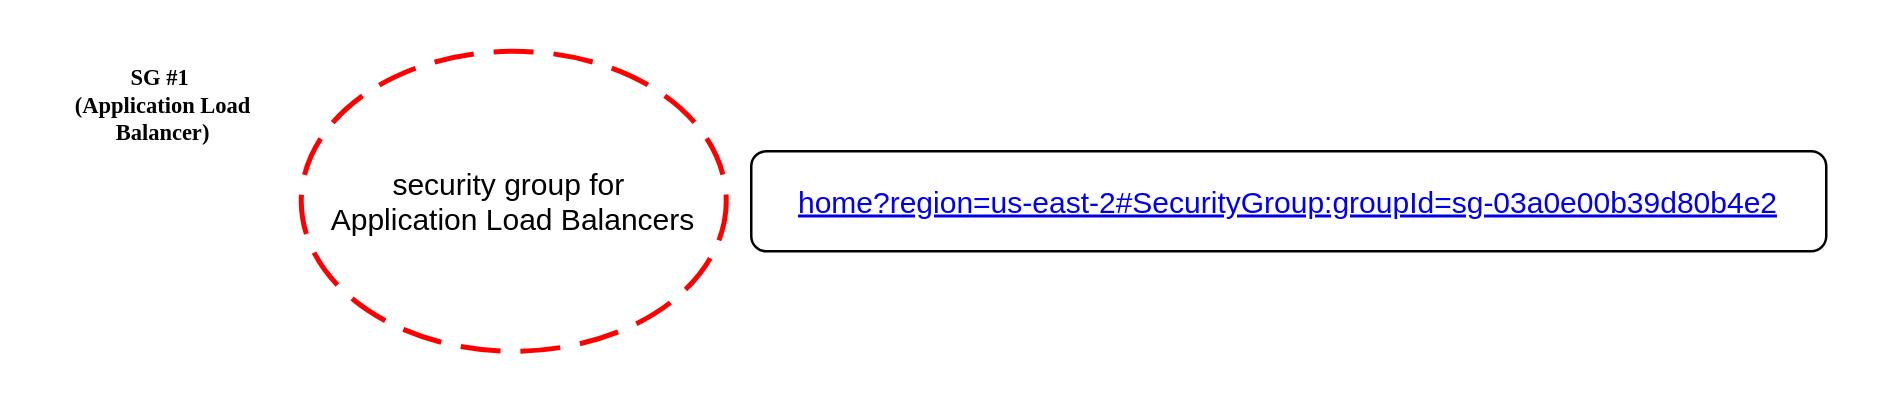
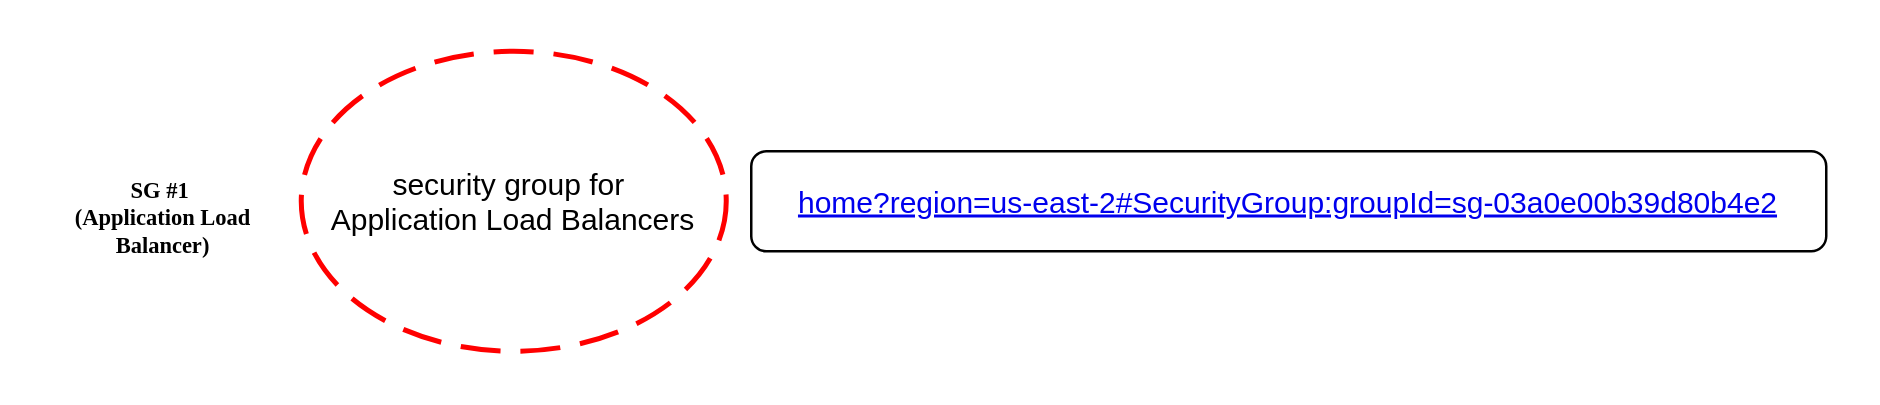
- <mxCell id="4" value="&lt;div style=&quot;font-size: 9px;&quot;&gt;&lt;b style=&quot;font-size: 9px;&quot;&gt;SG #1&amp;nbsp;&lt;/b&gt;&lt;/div&gt;&lt;div style=&quot;font-size: 9px;&quot;&gt;&lt;b style=&quot;font-size: 9px;&quot;&gt;(Application Load Balancer&lt;/b&gt;&lt;b style=&quot;background-color: initial;&quot;&gt;)&lt;/b&gt;&lt;/div&gt;" style="text;html=1;align=center;verticalAlign=middle;whiteSpace=wrap;rounded=0;fontSize=9;fontFamily=Roboto Mono;fontSource=https%3A%2F%2Ffonts.googleapis.com%2Fcss%3Ffamily%3DRoboto%2BMono;" vertex="1" parent="1"><mxGeometry x="20" y="24" width="90" height="36" as="geometry" /></mxCell>
+ <mxCell id="4" value="&lt;div style=&quot;font-size: 9px;&quot;&gt;&lt;b style=&quot;font-size: 9px;&quot;&gt;SG #1&amp;nbsp;&lt;/b&gt;&lt;/div&gt;&lt;div style=&quot;font-size: 9px;&quot;&gt;&lt;b style=&quot;font-size: 9px;&quot;&gt;(Application Load Balancer&lt;/b&gt;&lt;b style=&quot;background-color: initial;&quot;&gt;)&lt;/b&gt;&lt;/div&gt;" style="text;html=1;align=center;verticalAlign=middle;whiteSpace=wrap;rounded=0;fontSize=9;fontFamily=Roboto Mono;fontSource=https%3A%2F%2Ffonts.googleapis.com%2Fcss%3Ffamily%3DRoboto%2BMono;" vertex="1" parent="1"><mxGeometry x="20" y="69" width="90" height="36" as="geometry" /></mxCell>
